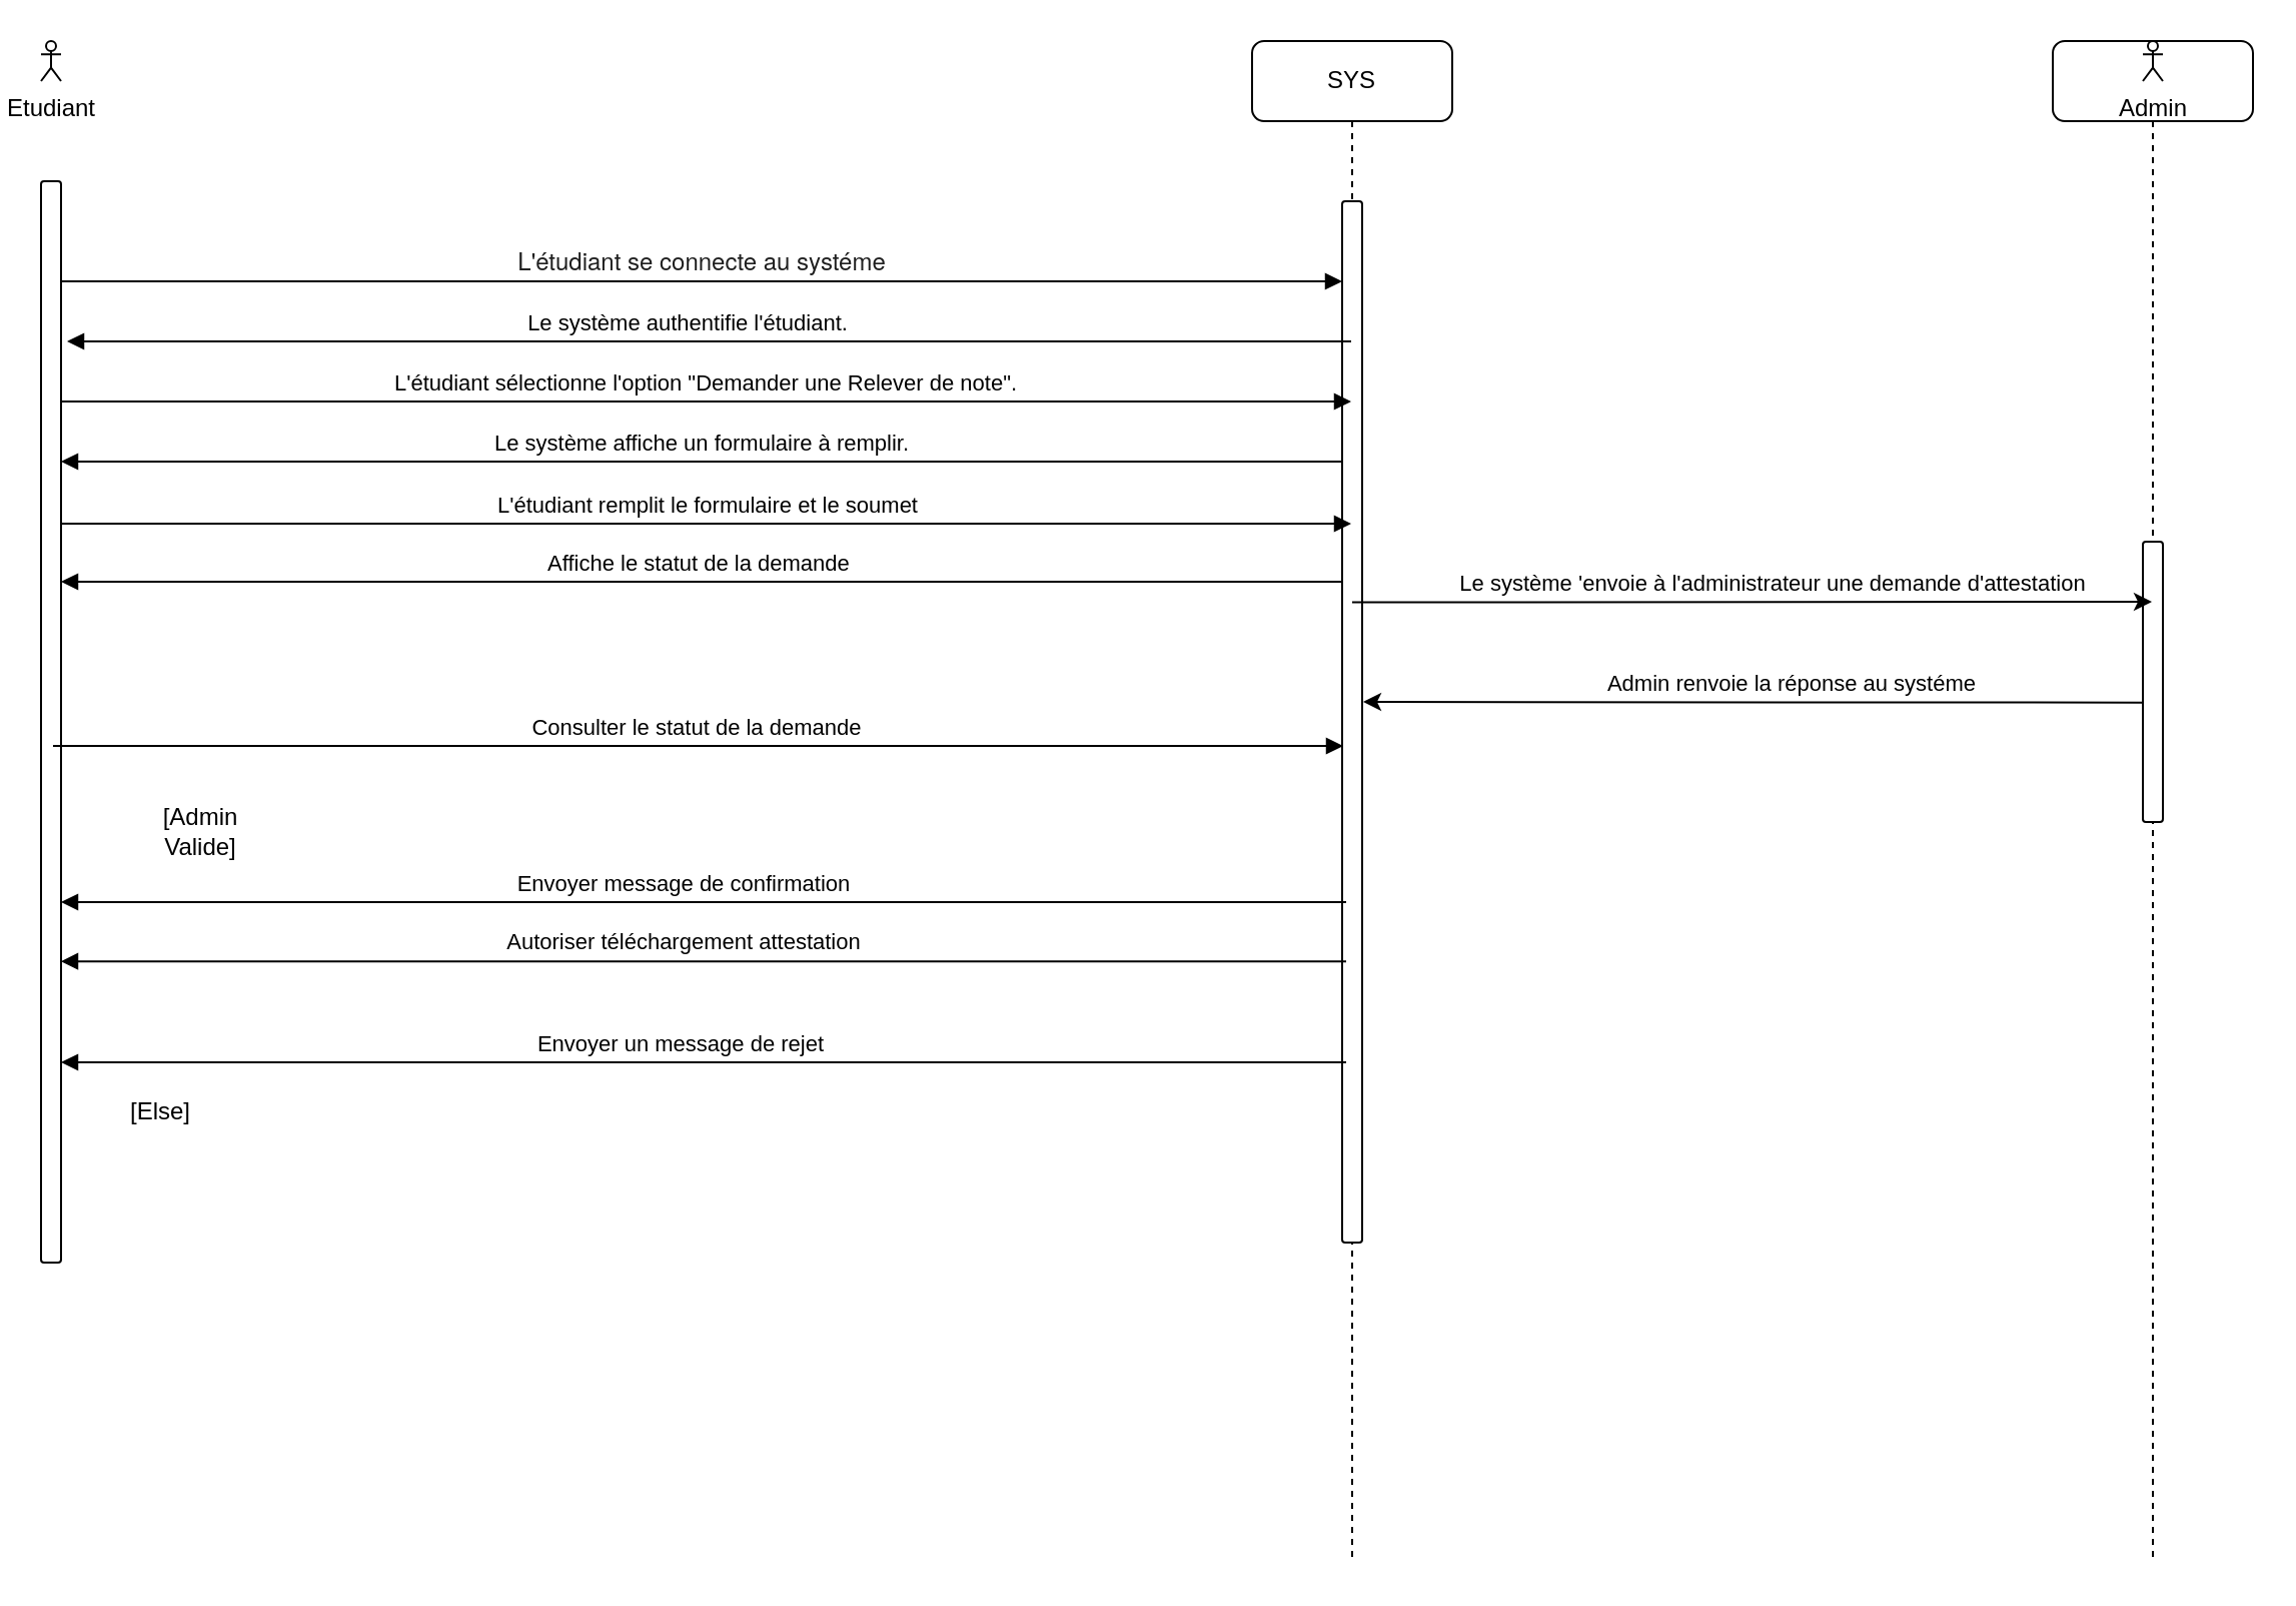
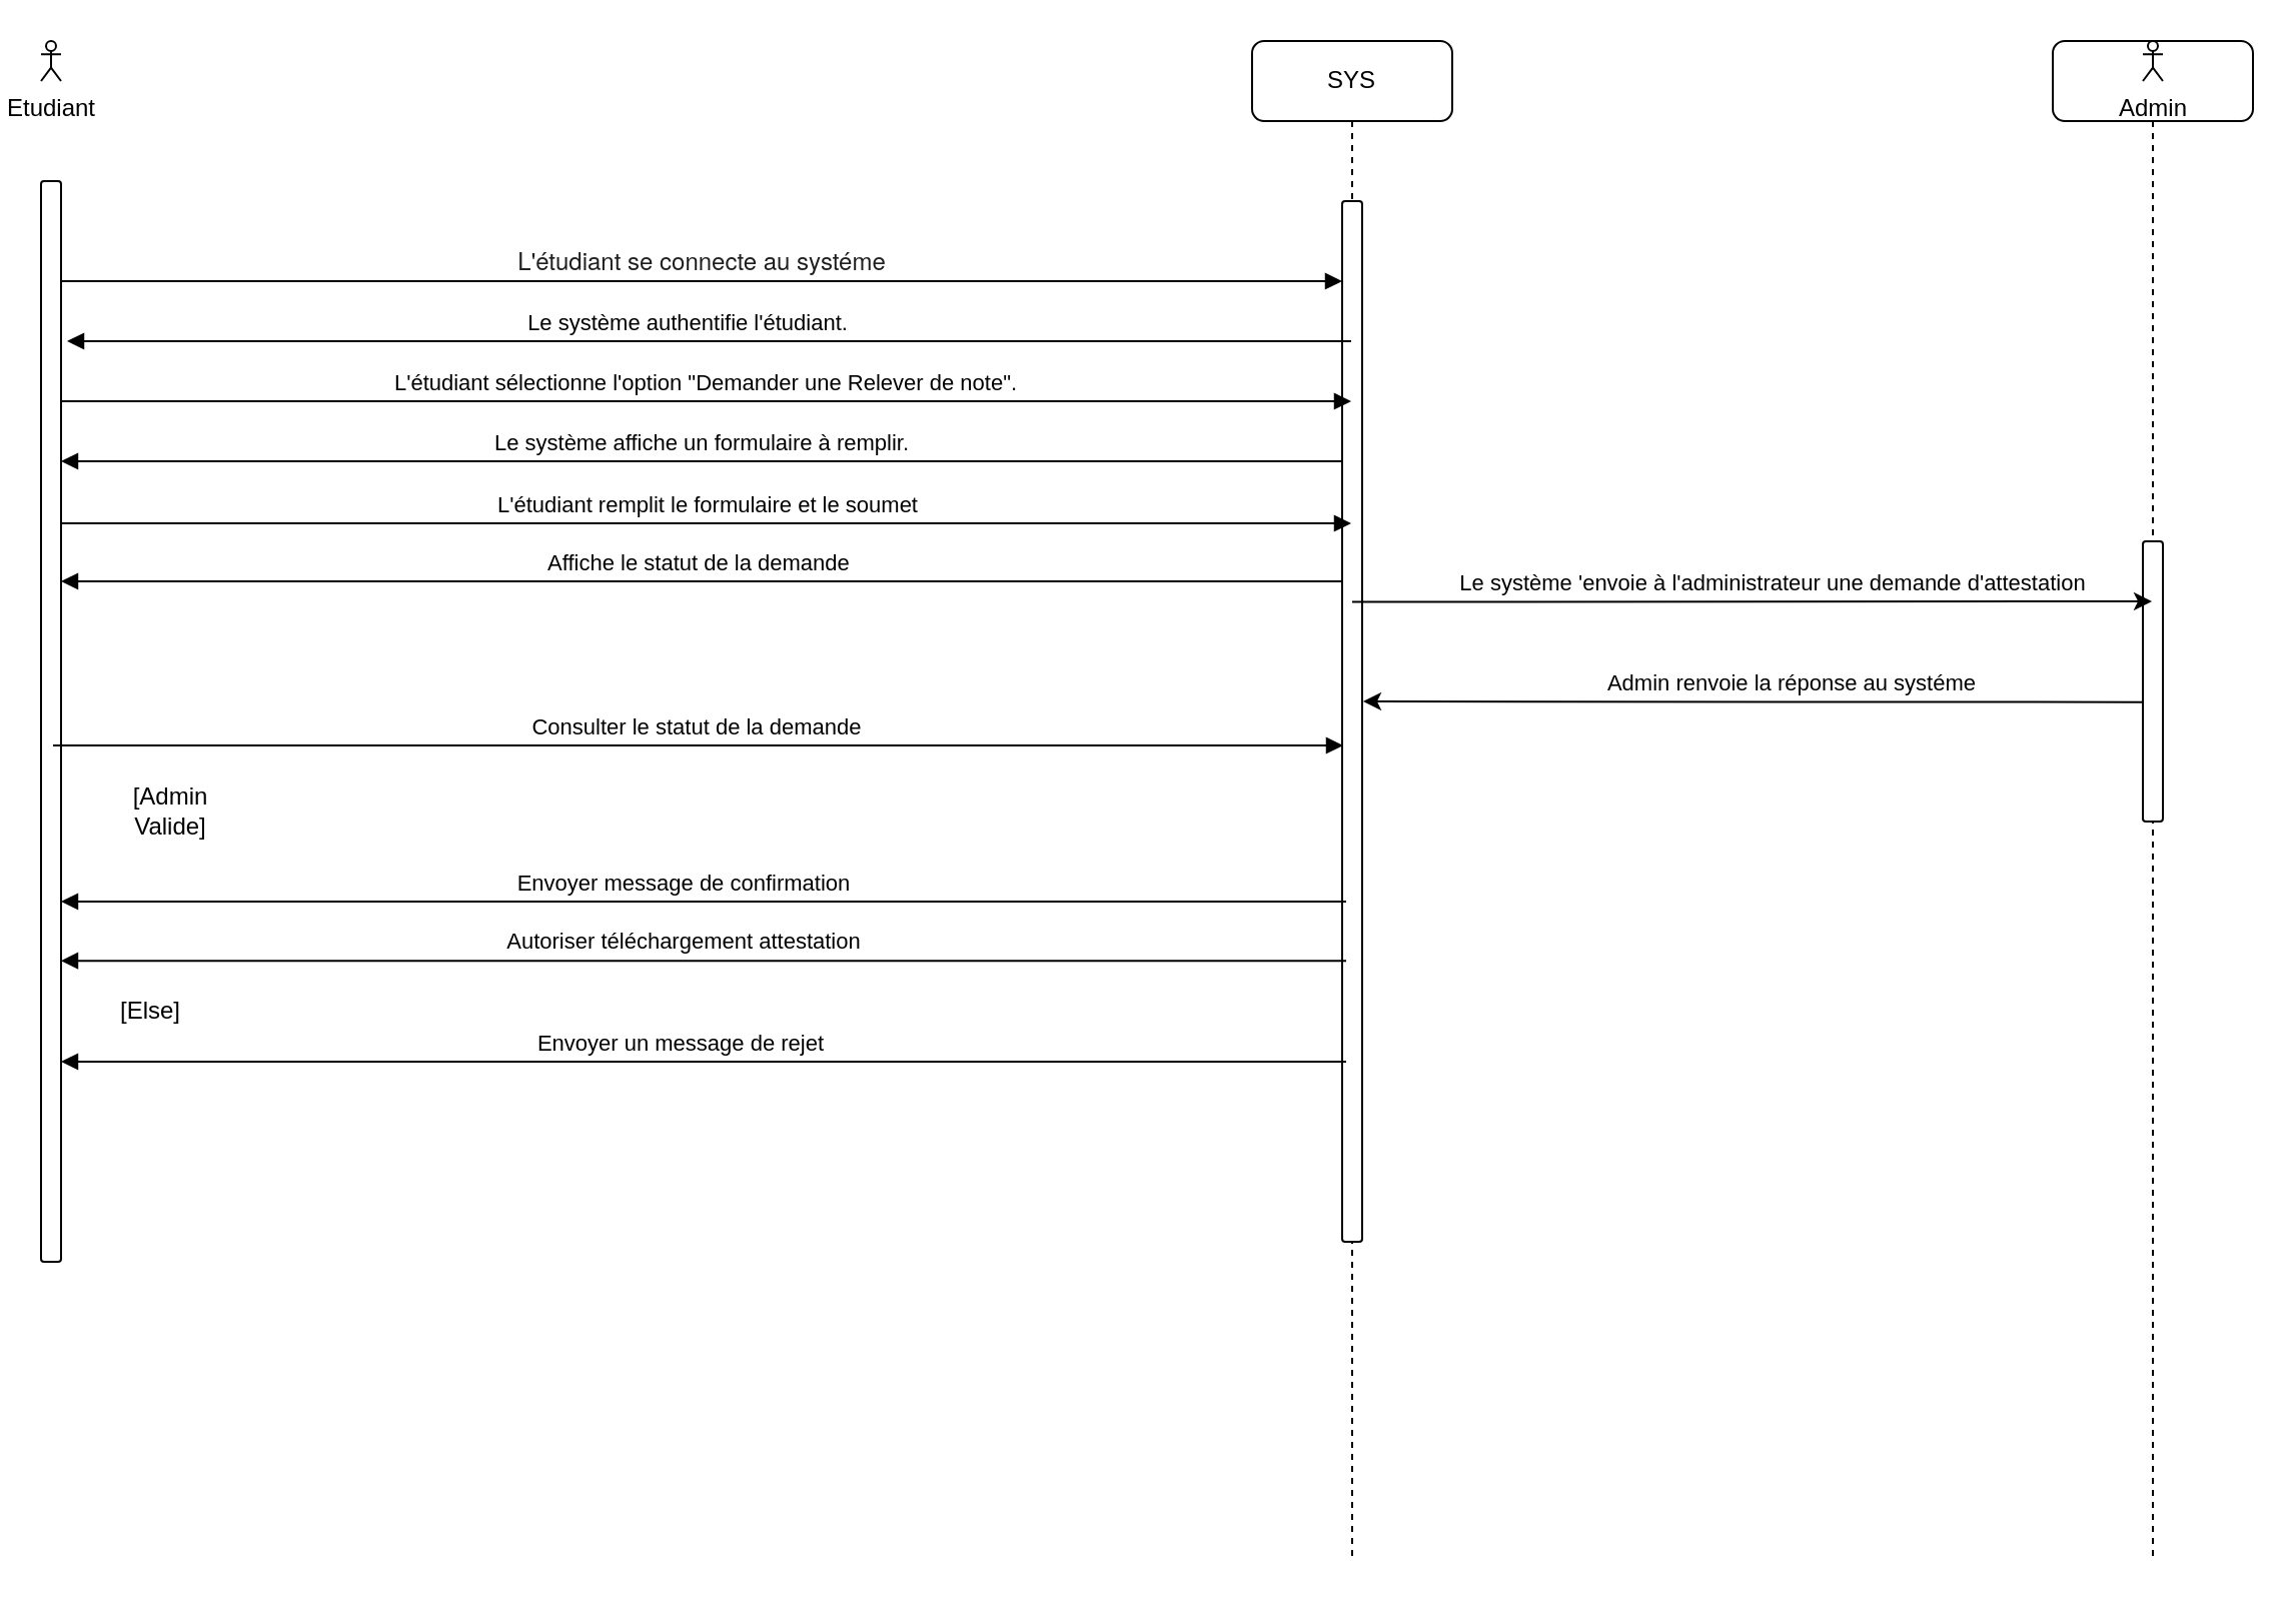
- <mxCell id="19" value="[Admin Valide]" style="text;html=1;strokeColor=none;fillColor=none;align=center;verticalAlign=middle;whiteSpace=wrap;rounded=1;labelBackgroundColor=none;" vertex="1" parent="1"><mxGeometry x="70" y="400" width="60" height="30" as="geometry" /></mxCell>
+ <mxCell id="19" value="[Admin Valide]" style="text;html=1;strokeColor=none;fillColor=none;align=center;verticalAlign=middle;whiteSpace=wrap;rounded=1;labelBackgroundColor=none;" vertex="1" parent="1"><mxGeometry x="55" y="390" width="60" height="30" as="geometry" /></mxCell>
- <mxCell id="24" value="[Else]" style="text;html=1;strokeColor=none;fillColor=none;align=center;verticalAlign=middle;whiteSpace=wrap;rounded=1;labelBackgroundColor=none;" vertex="1" parent="1"><mxGeometry x="50" y="540" width="60" height="30" as="geometry" /></mxCell>
+ <mxCell id="24" value="[Else]" style="text;html=1;strokeColor=none;fillColor=none;align=center;verticalAlign=middle;whiteSpace=wrap;rounded=1;labelBackgroundColor=none;" vertex="1" parent="1"><mxGeometry x="45" y="490" width="60" height="30" as="geometry" /></mxCell>
